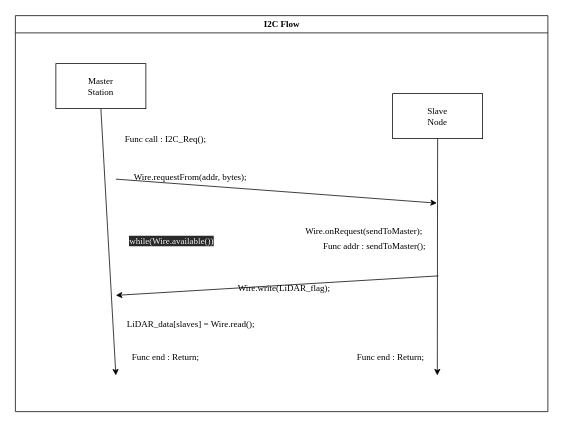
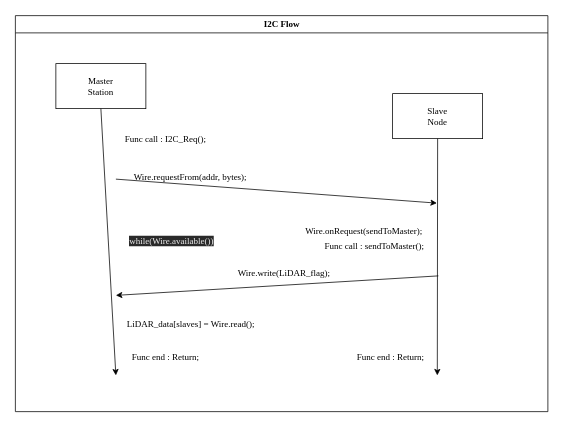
- <mxCell id="8" value="Func addr : sendToMaster();" style="text;html=1;strokeColor=none;fillColor=none;align=center;verticalAlign=middle;whiteSpace=wrap;rounded=0;fontFamily=프리텐다드;fontSource=https%3A%2F%2Fcdn.jsdelivr.net%2Fgh%2FProject-Noonnu%2Fnoonfonts_2107%401.1%2FPretendard-Regular.woff;" vertex="1" parent="2"><mxGeometry x="342" y="293" width="274" height="30" as="geometry" /></mxCell>
+ <mxCell id="8" value="Func call : sendToMaster();" style="text;html=1;strokeColor=none;fillColor=none;align=center;verticalAlign=middle;whiteSpace=wrap;rounded=0;fontFamily=프리텐다드;fontSource=https%3A%2F%2Fcdn.jsdelivr.net%2Fgh%2FProject-Noonnu%2Fnoonfonts_2107%401.1%2FPretendard-Regular.woff;" vertex="1" parent="2"><mxGeometry x="342" y="293" width="274" height="30" as="geometry" /></mxCell>
- <mxCell id="9" value="Wire.write(LiDAR_flag);" style="text;html=1;strokeColor=none;fillColor=none;align=center;verticalAlign=middle;whiteSpace=wrap;rounded=0;fontFamily=프리텐다드;fontSource=https%3A%2F%2Fcdn.jsdelivr.net%2Fgh%2FProject-Noonnu%2Fnoonfonts_2107%401.1%2FPretendard-Regular.woff;" vertex="1" parent="2"><mxGeometry x="289" y="348" width="139" height="30" as="geometry" /></mxCell>
+ <mxCell id="9" value="Wire.write(LiDAR_flag);" style="text;html=1;strokeColor=none;fillColor=none;align=center;verticalAlign=middle;whiteSpace=wrap;rounded=0;fontFamily=프리텐다드;fontSource=https%3A%2F%2Fcdn.jsdelivr.net%2Fgh%2FProject-Noonnu%2Fnoonfonts_2107%401.1%2FPretendard-Regular.woff;" vertex="1" parent="2"><mxGeometry x="289" y="328" width="139" height="30" as="geometry" /></mxCell>
